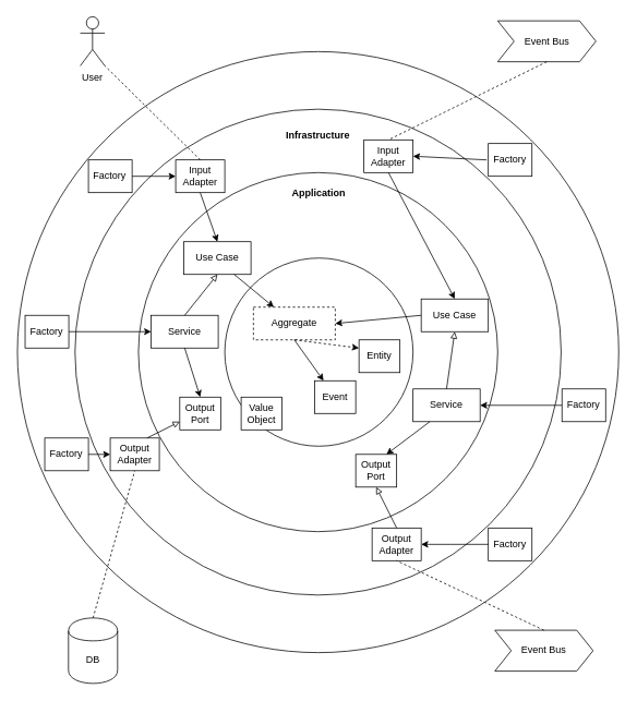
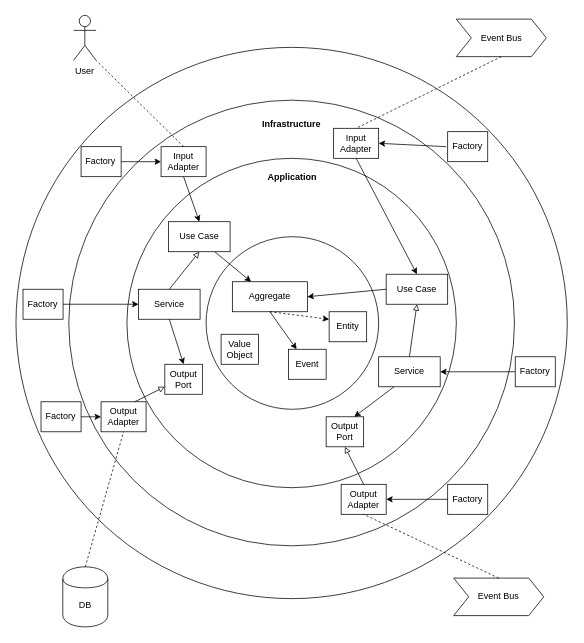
- <mxCell id="6" value="Aggregate" style="rounded=0;whiteSpace=wrap;html=1;dashed=1;" parent="1" vertex="1"><mxGeometry x="309" y="375" width="100" height="40" as="geometry" /></mxCell>
+ <mxCell id="6" value="Aggregate" style="rounded=0;whiteSpace=wrap;html=1;" parent="1" vertex="1"><mxGeometry x="309" y="375" width="100" height="40" as="geometry" /></mxCell>
- <mxCell id="8" value="Value &lt;br&gt;Object" style="rounded=0;whiteSpace=wrap;html=1;" parent="1" vertex="1"><mxGeometry x="294" y="485" width="50" height="40" as="geometry" /></mxCell>
+ <mxCell id="8" value="Value &lt;br&gt;Object" style="rounded=0;whiteSpace=wrap;html=1;" parent="1" vertex="1"><mxGeometry x="294" y="445" width="50" height="40" as="geometry" /></mxCell>
